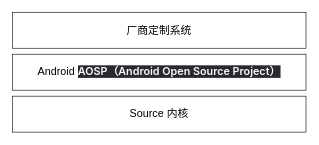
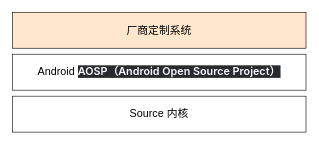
- <mxCell id="4" value="&lt;font style=&quot;font-size: 18px;&quot;&gt;厂商定制系统&lt;/font&gt;" style="rounded=0;whiteSpace=wrap;html=1;" vertex="1" parent="1"><mxGeometry x="20" y="20" width="490" height="60" as="geometry" /></mxCell>
+ <mxCell id="4" value="&lt;font style=&quot;font-size: 18px;&quot;&gt;厂商定制系统&lt;/font&gt;" style="rounded=0;whiteSpace=wrap;html=1;fillColor=#ffe6cc;" vertex="1" parent="1"><mxGeometry x="20" y="20" width="490" height="60" as="geometry" /></mxCell>
